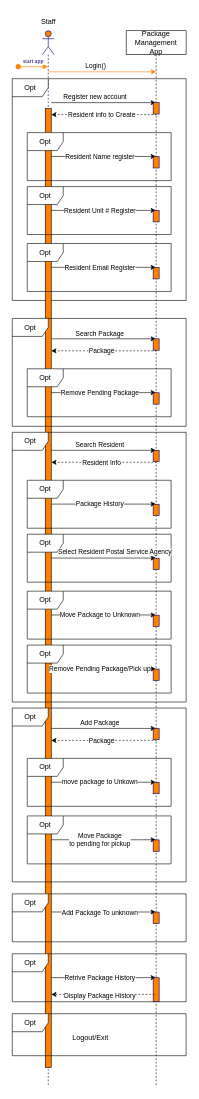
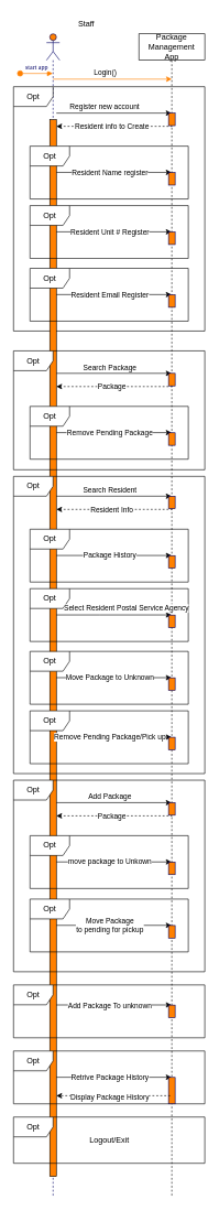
- <mxCell id="3" value="Staff" style="text;html=1;align=center;verticalAlign=middle;resizable=0;points=[];autosize=1;strokeColor=none;fillColor=none;" parent="1" vertex="1"><mxGeometry x="55" y="20" width="50" height="30" as="geometry" /></mxCell>
+ <mxCell id="3" value="Staff" style="text;html=1;align=center;verticalAlign=middle;resizable=0;points=[];autosize=1;strokeColor=none;fillColor=none;" parent="1" vertex="1"><mxGeometry x="105" y="20" width="50" height="30" as="geometry" /></mxCell>
- <mxCell id="64" value="Logout/Exit" style="text;html=1;align=center;verticalAlign=middle;resizable=0;points=[];autosize=1;strokeColor=none;fillColor=none;" parent="1" vertex="1"><mxGeometry x="110" y="1715" width="80" height="30" as="geometry" /></mxCell>
+ <mxCell id="64" value="Logout/Exit" style="text;html=1;align=center;verticalAlign=middle;resizable=0;points=[];autosize=1;strokeColor=none;fillColor=none;" parent="1" vertex="1"><mxGeometry x="125" y="1710" width="80" height="30" as="geometry" /></mxCell>
